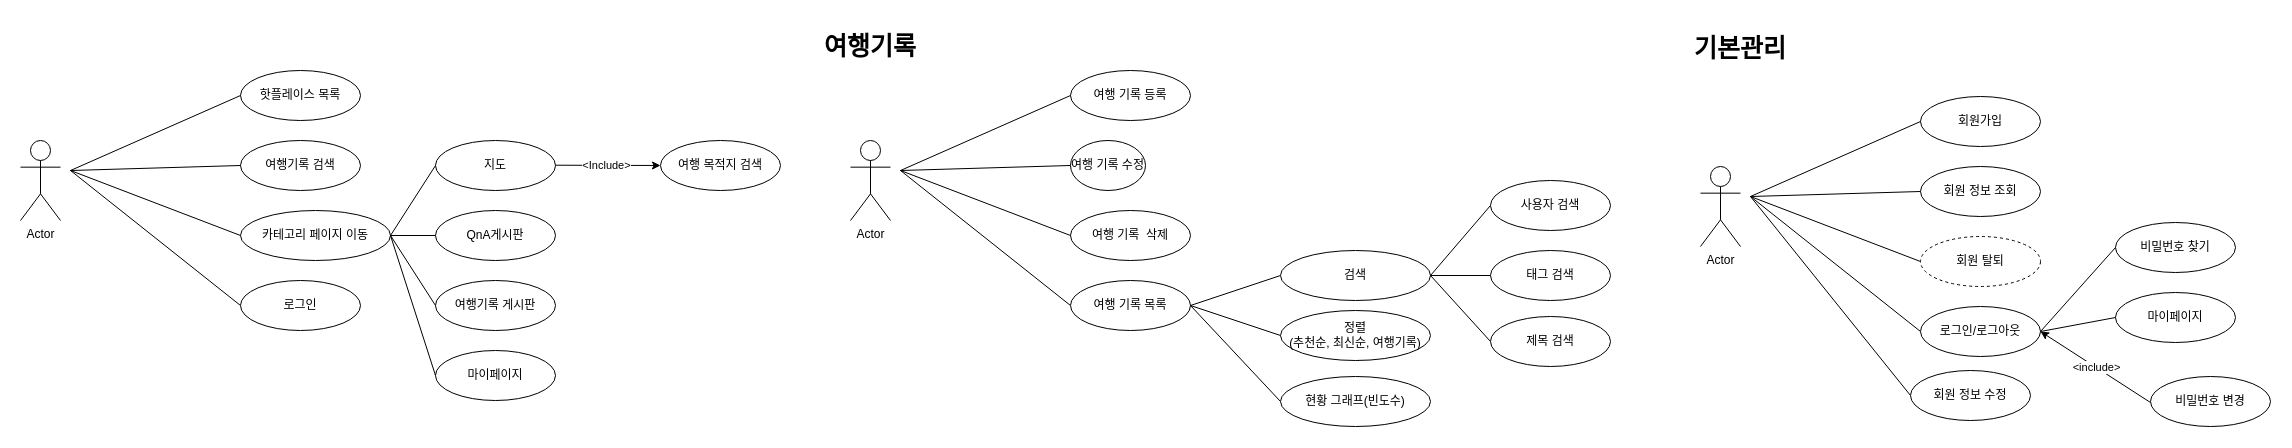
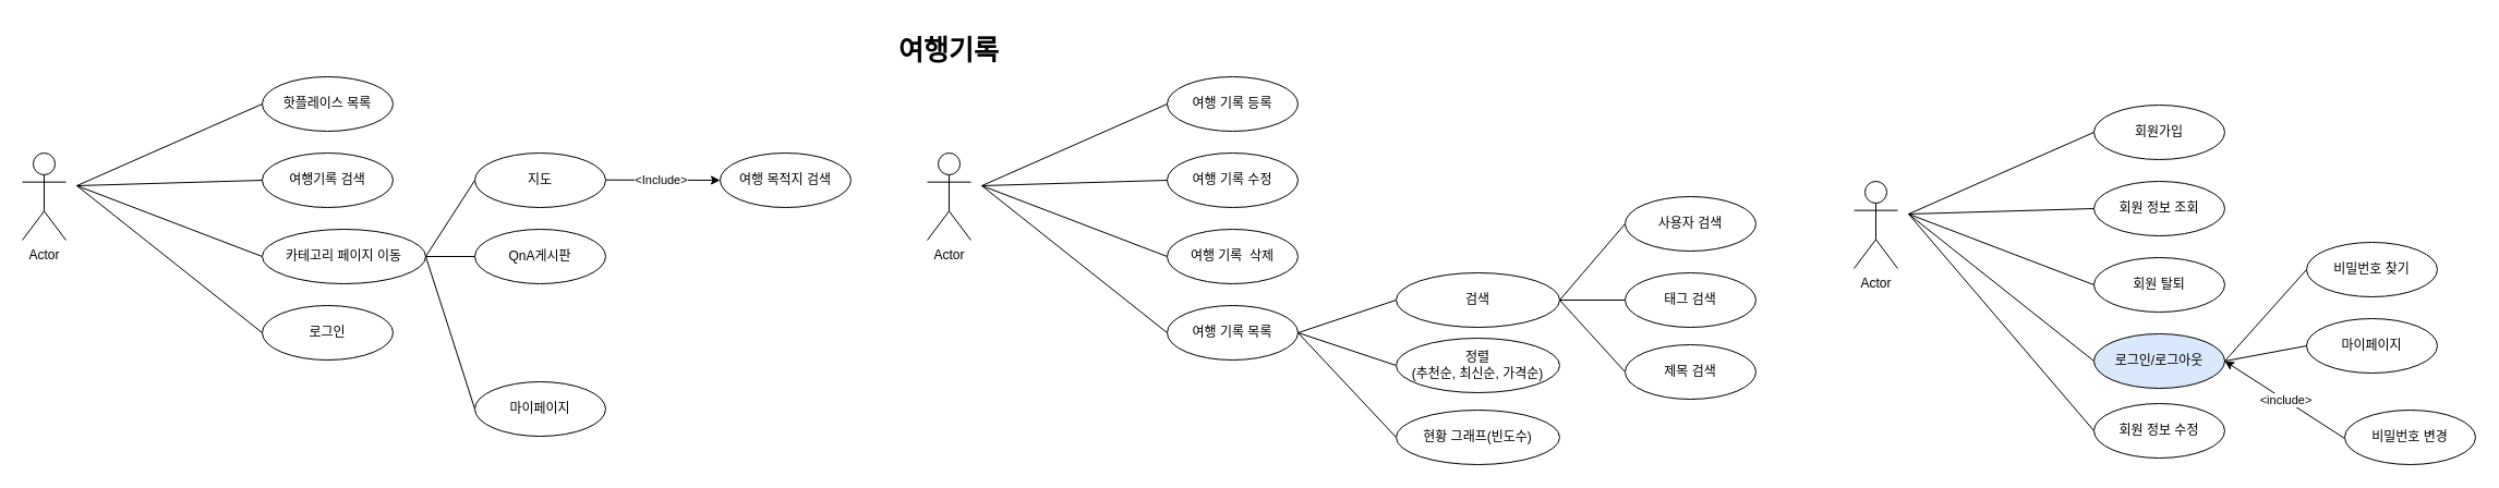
- <mxCell id="34" value="기본관리" style="text;html=1;strokeColor=none;fillColor=none;align=center;verticalAlign=middle;whiteSpace=wrap;rounded=0;fontSize=25;fontStyle=1" vertex="1" parent="1"><mxGeometry x="1680" y="22" width="120" height="50" as="geometry" /></mxCell>
- <mxCell id="22" value="여행 기록&amp;nbsp;수정" style="ellipse;whiteSpace=wrap;html=1;" vertex="1" parent="1"><mxGeometry x="1070" y="140" width="75" height="50" as="geometry" /></mxCell>
+ <mxCell id="22" value="여행 기록&amp;nbsp;수정" style="ellipse;whiteSpace=wrap;html=1;" vertex="1" parent="1"><mxGeometry x="1070" y="140" width="120" height="50" as="geometry" /></mxCell>
- <mxCell id="37" value="회원 탈퇴" style="ellipse;whiteSpace=wrap;html=1;dashed=1;" vertex="1" parent="1"><mxGeometry x="1920" y="236" width="120" height="50" as="geometry" /></mxCell>
+ <mxCell id="37" value="회원 탈퇴" style="ellipse;whiteSpace=wrap;html=1;" vertex="1" parent="1"><mxGeometry x="1920" y="236" width="120" height="50" as="geometry" /></mxCell>
- <mxCell id="18" value="" style="endArrow=none;html=1;rounded=0;entryX=0;entryY=0.5;entryDx=0;entryDy=0;exitX=1;exitY=0.5;exitDx=0;exitDy=0;" edge="1" parent="1" target="17" source="5"><mxGeometry width="50" height="50" relative="1" as="geometry"><mxPoint x="370" y="240" as="sourcePoint" /><mxPoint x="350" y="260" as="targetPoint" /></mxGeometry></mxCell>
- <mxCell id="17" value="여행기록 게시판" style="ellipse;whiteSpace=wrap;html=1;" vertex="1" parent="1"><mxGeometry x="435" y="280" width="120" height="50" as="geometry" /></mxCell>
- <mxCell id="43" value="로그인/로그아웃" style="ellipse;whiteSpace=wrap;html=1;" vertex="1" parent="1"><mxGeometry x="1920" y="306" width="120" height="50" as="geometry" /></mxCell>
+ <mxCell id="43" value="로그인/로그아웃" style="ellipse;whiteSpace=wrap;html=1;fillColor=#dae8fc;" vertex="1" parent="1"><mxGeometry x="1920" y="306" width="120" height="50" as="geometry" /></mxCell>
- <mxCell id="53" value="정렬&lt;br&gt;(추천순, 최신순, 여행기록)" style="ellipse;whiteSpace=wrap;html=1;" vertex="1" parent="1"><mxGeometry x="1280" y="310" width="150" height="50" as="geometry" /></mxCell>
+ <mxCell id="53" value="정렬&lt;br&gt;(추천순, 최신순, 가격순)" style="ellipse;whiteSpace=wrap;html=1;" vertex="1" parent="1"><mxGeometry x="1280" y="310" width="150" height="50" as="geometry" /></mxCell>
- <mxCell id="48" value="회원 정보 수정" style="ellipse;whiteSpace=wrap;html=1;" vertex="1" parent="1"><mxGeometry x="1910" y="370" width="120" height="50" as="geometry" /></mxCell>
+ <mxCell id="48" value="회원 정보 수정" style="ellipse;whiteSpace=wrap;html=1;" vertex="1" parent="1"><mxGeometry x="1920" y="370" width="120" height="50" as="geometry" /></mxCell>
